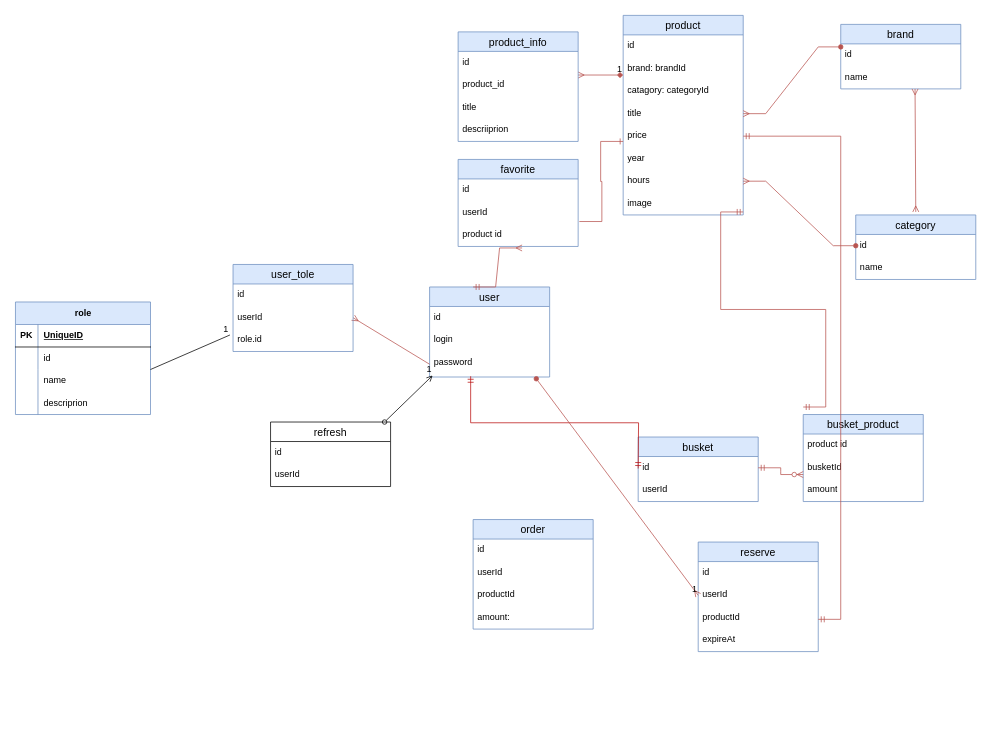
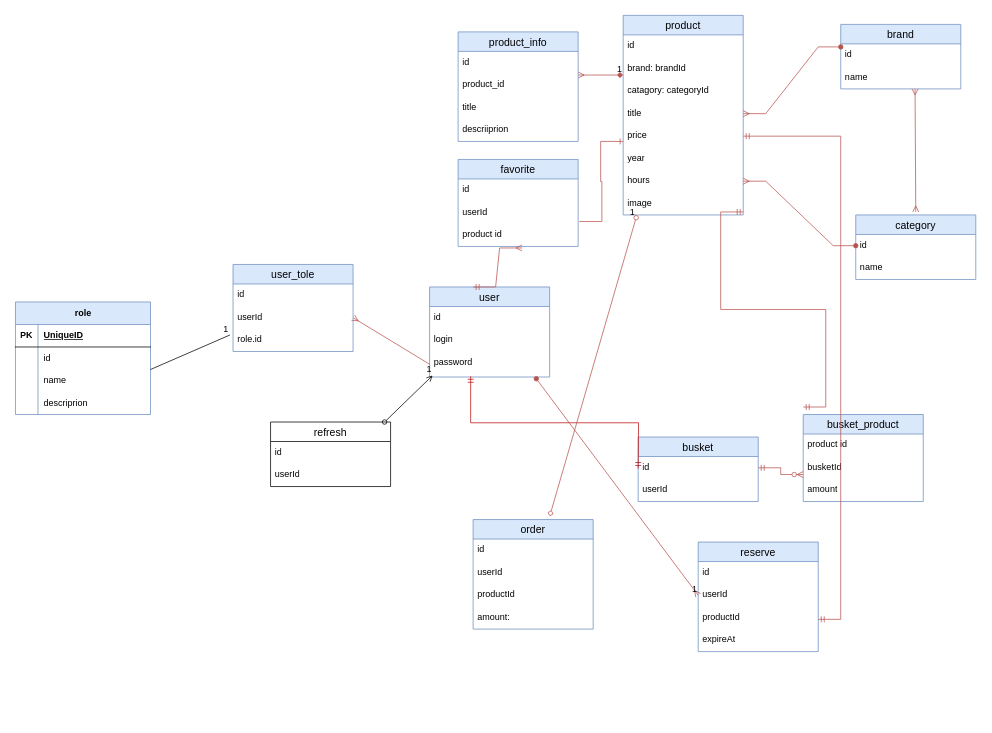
+ <mxCell id="66" value="" style="endArrow=oval;html=1;rounded=0;entryX=0.108;entryY=1.122;entryDx=0;entryDy=0;entryPerimeter=0;exitX=0.638;exitY=-0.03;exitDx=0;exitDy=0;exitPerimeter=0;startArrow=diamond;startFill=0;endFill=0;fillColor=#f8cecc;strokeColor=#b85450;" parent="1" source="61" target="28" edge="1"><mxGeometry relative="1" as="geometry"><mxPoint x="940" y="452" as="sourcePoint" /><mxPoint x="1100" y="452" as="targetPoint" /></mxGeometry></mxCell>
+ <mxCell id="67" value="1" style="resizable=0;html=1;whiteSpace=wrap;align=right;verticalAlign=bottom;" parent="66" connectable="0" vertex="1"><mxGeometry x="1" relative="1" as="geometry" /></mxCell>
